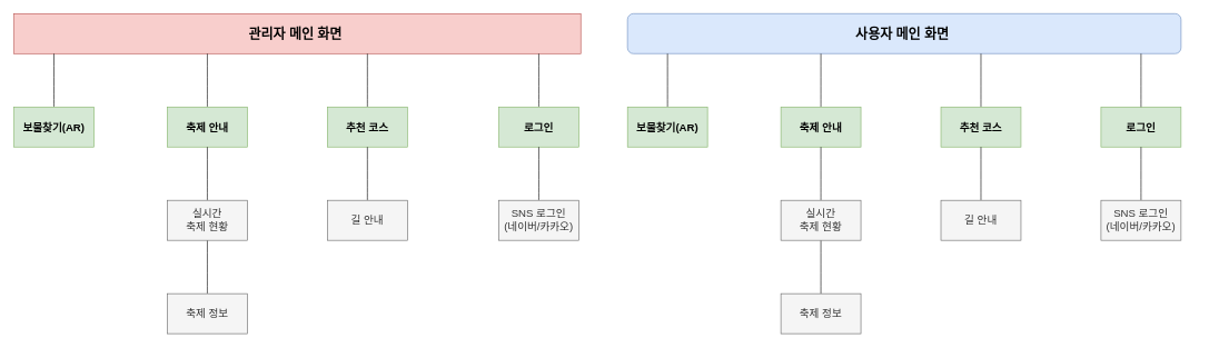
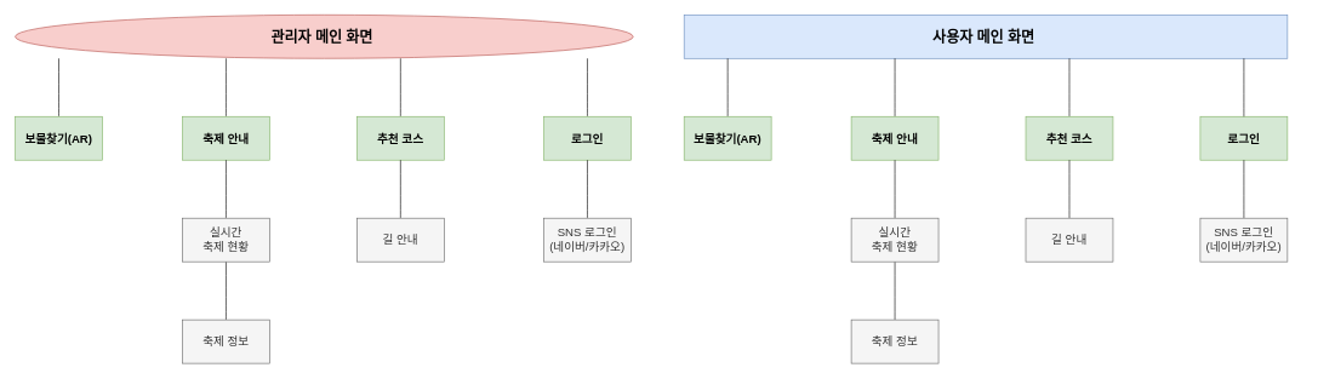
- <mxCell id="27" value="관리자 메인 화면&amp;nbsp;" style="rounded=0;whiteSpace=wrap;html=1;fontSize=20;fillColor=#f8cecc;strokeColor=#b85450;fontStyle=1" vertex="1" parent="26"><mxGeometry width="850" height="60" as="geometry" /></mxCell>
+ <mxCell id="27" value="관리자 메인 화면&amp;nbsp;" style="ellipse;whiteSpace=wrap;html=1;fontSize=20;fillColor=#f8cecc;strokeColor=#b85450;fontStyle=1;" vertex="1" parent="26"><mxGeometry width="850" height="60" as="geometry" /></mxCell>
- <mxCell id="3" value="사용자 메인 화면&amp;nbsp;" style="whiteSpace=wrap;html=1;fontSize=20;fillColor=#dae8fc;strokeColor=#6c8ebf;fontStyle=1;rounded=1;" vertex="1" parent="2"><mxGeometry width="830" height="60" as="geometry" /></mxCell>
+ <mxCell id="3" value="사용자 메인 화면&amp;nbsp;" style="rounded=0;whiteSpace=wrap;html=1;fontSize=20;fillColor=#dae8fc;strokeColor=#6c8ebf;fontStyle=1" vertex="1" parent="2"><mxGeometry width="830" height="60" as="geometry" /></mxCell>
